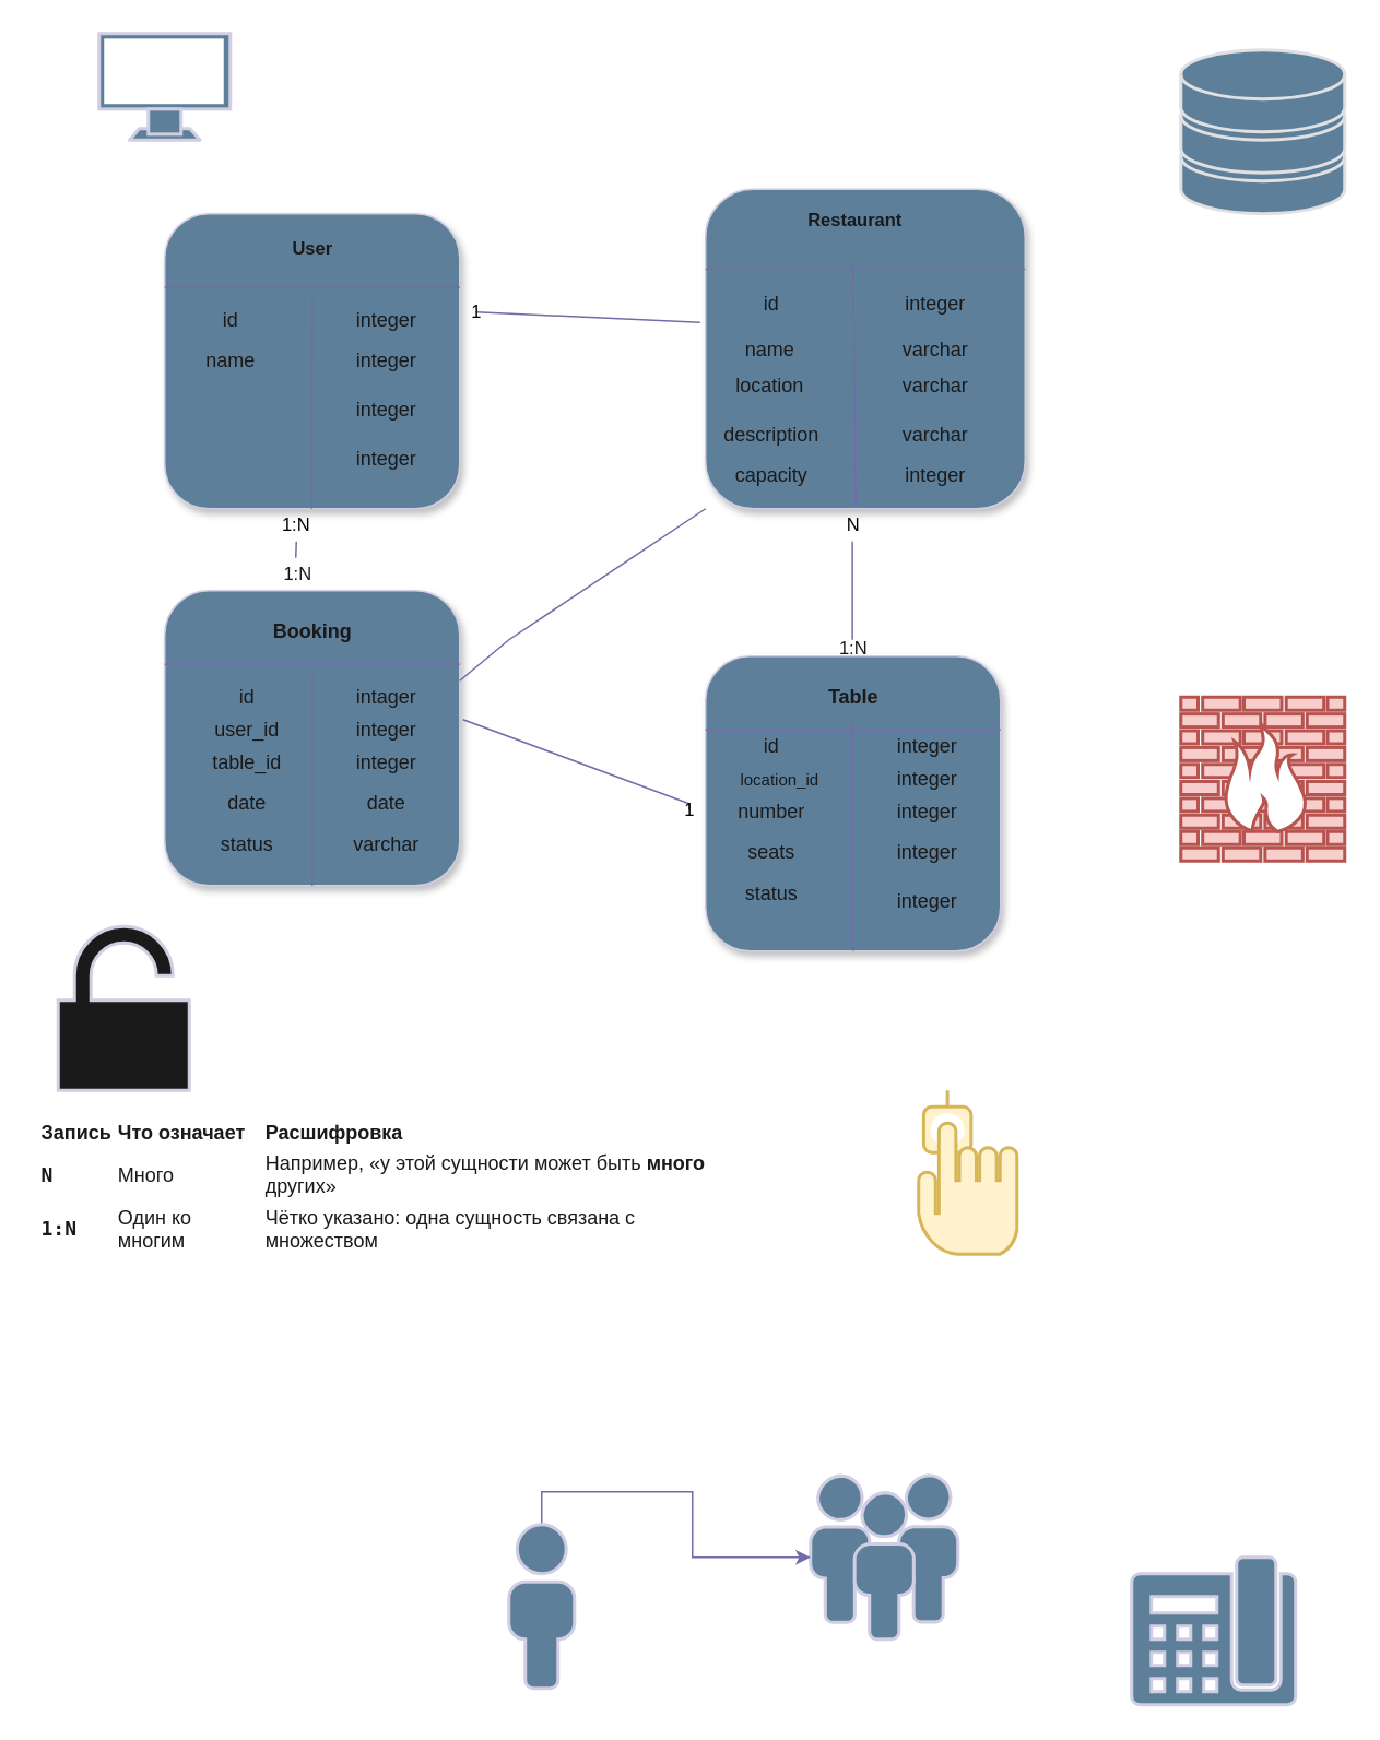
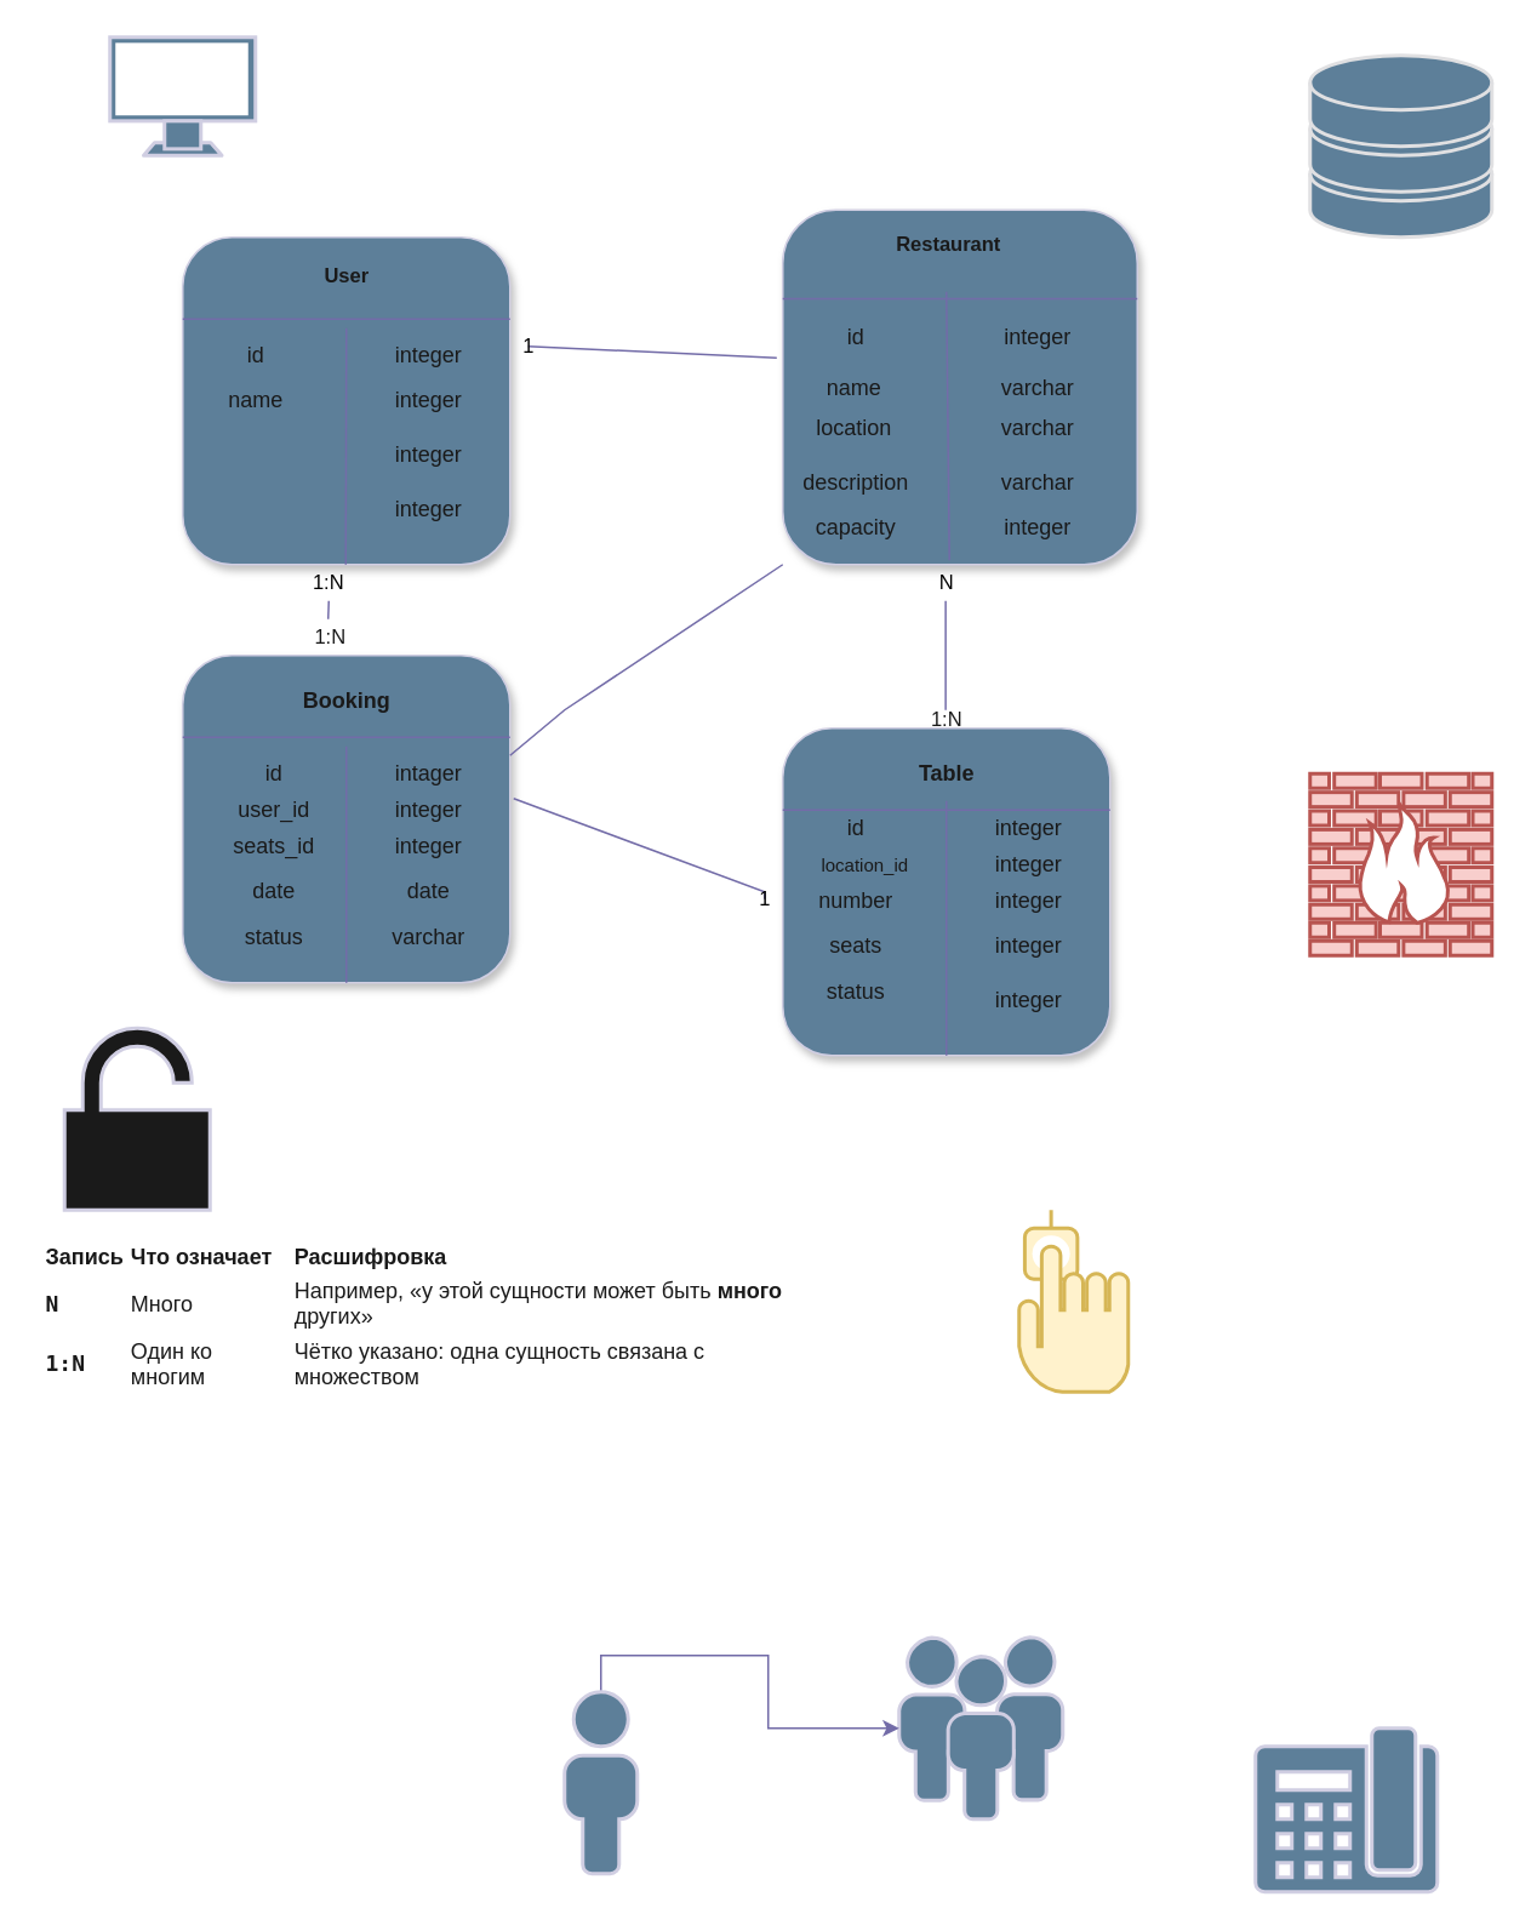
- <mxCell id="50" value="table_id" style="text;html=1;align=center;verticalAlign=middle;resizable=0;points=[];autosize=1;strokeColor=none;fillColor=none;labelBackgroundColor=none;fontColor=#1A1A1A;" parent="1" vertex="1"><mxGeometry x="115" y="450" width="70" height="30" as="geometry" /></mxCell>
+ <mxCell id="50" value="seats_id" style="text;html=1;align=center;verticalAlign=middle;resizable=0;points=[];autosize=1;strokeColor=none;fillColor=none;labelBackgroundColor=none;fontColor=#1A1A1A;" parent="1" vertex="1"><mxGeometry x="115" y="450" width="70" height="30" as="geometry" /></mxCell>
